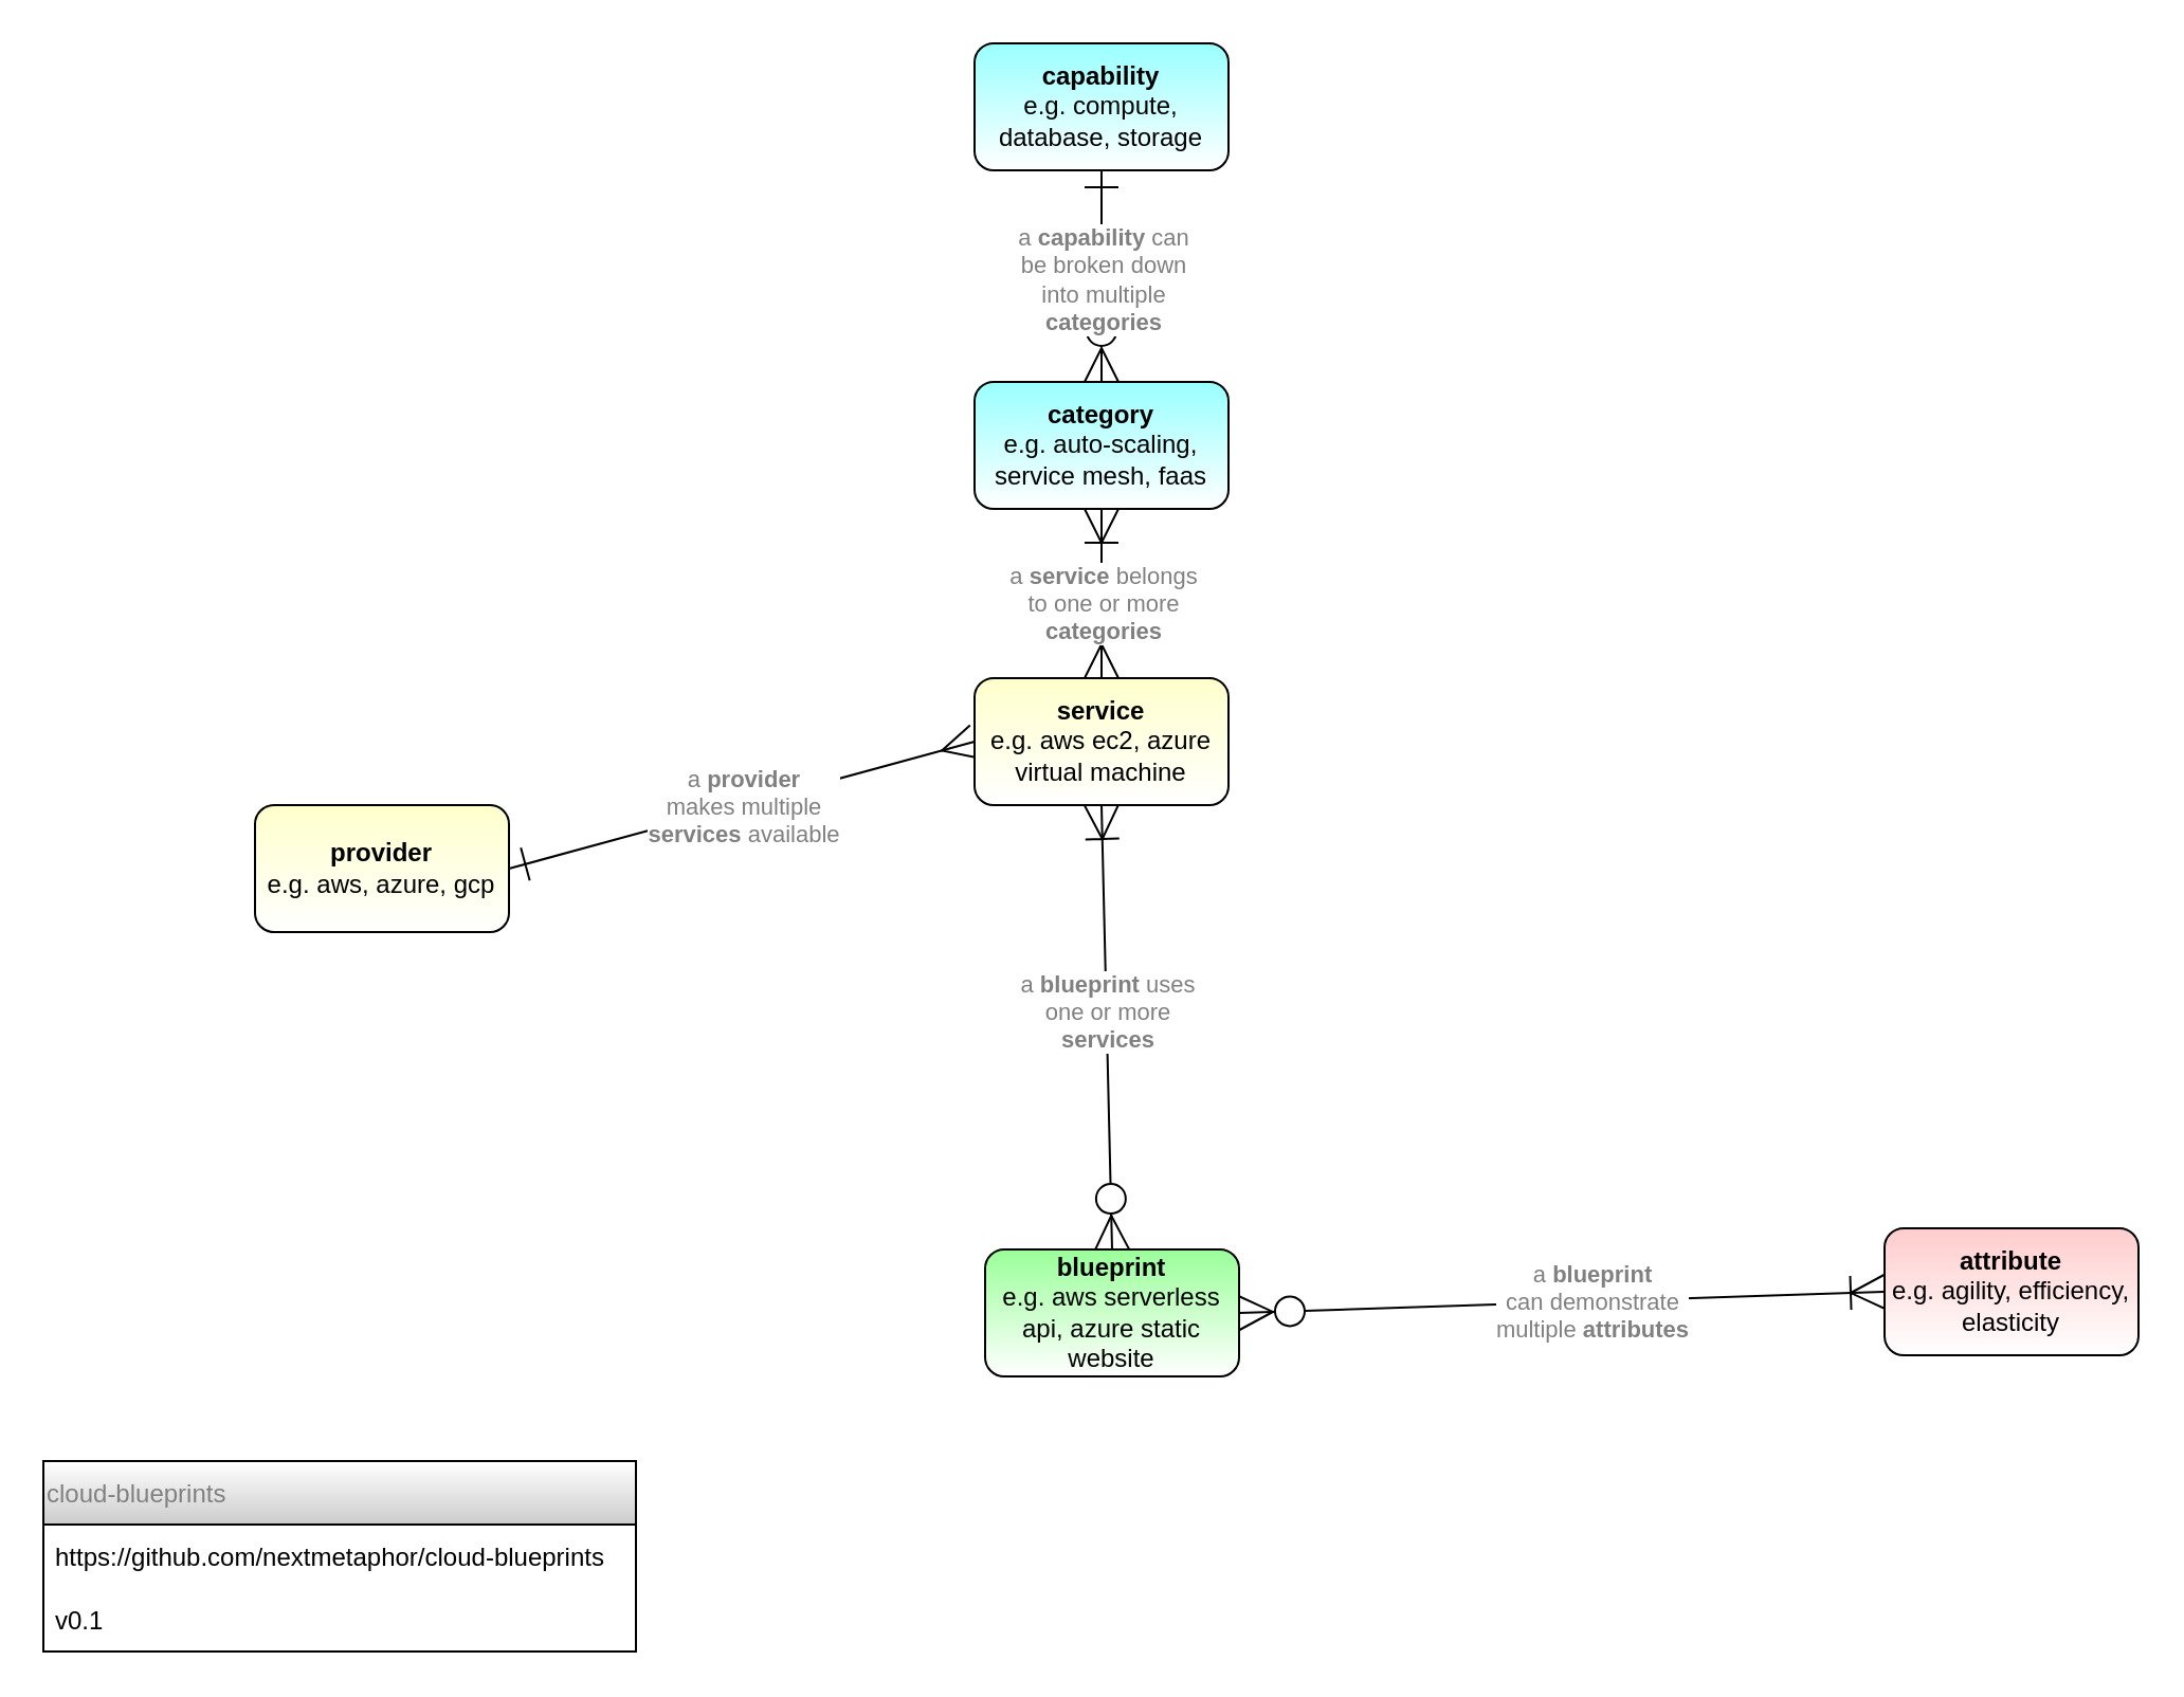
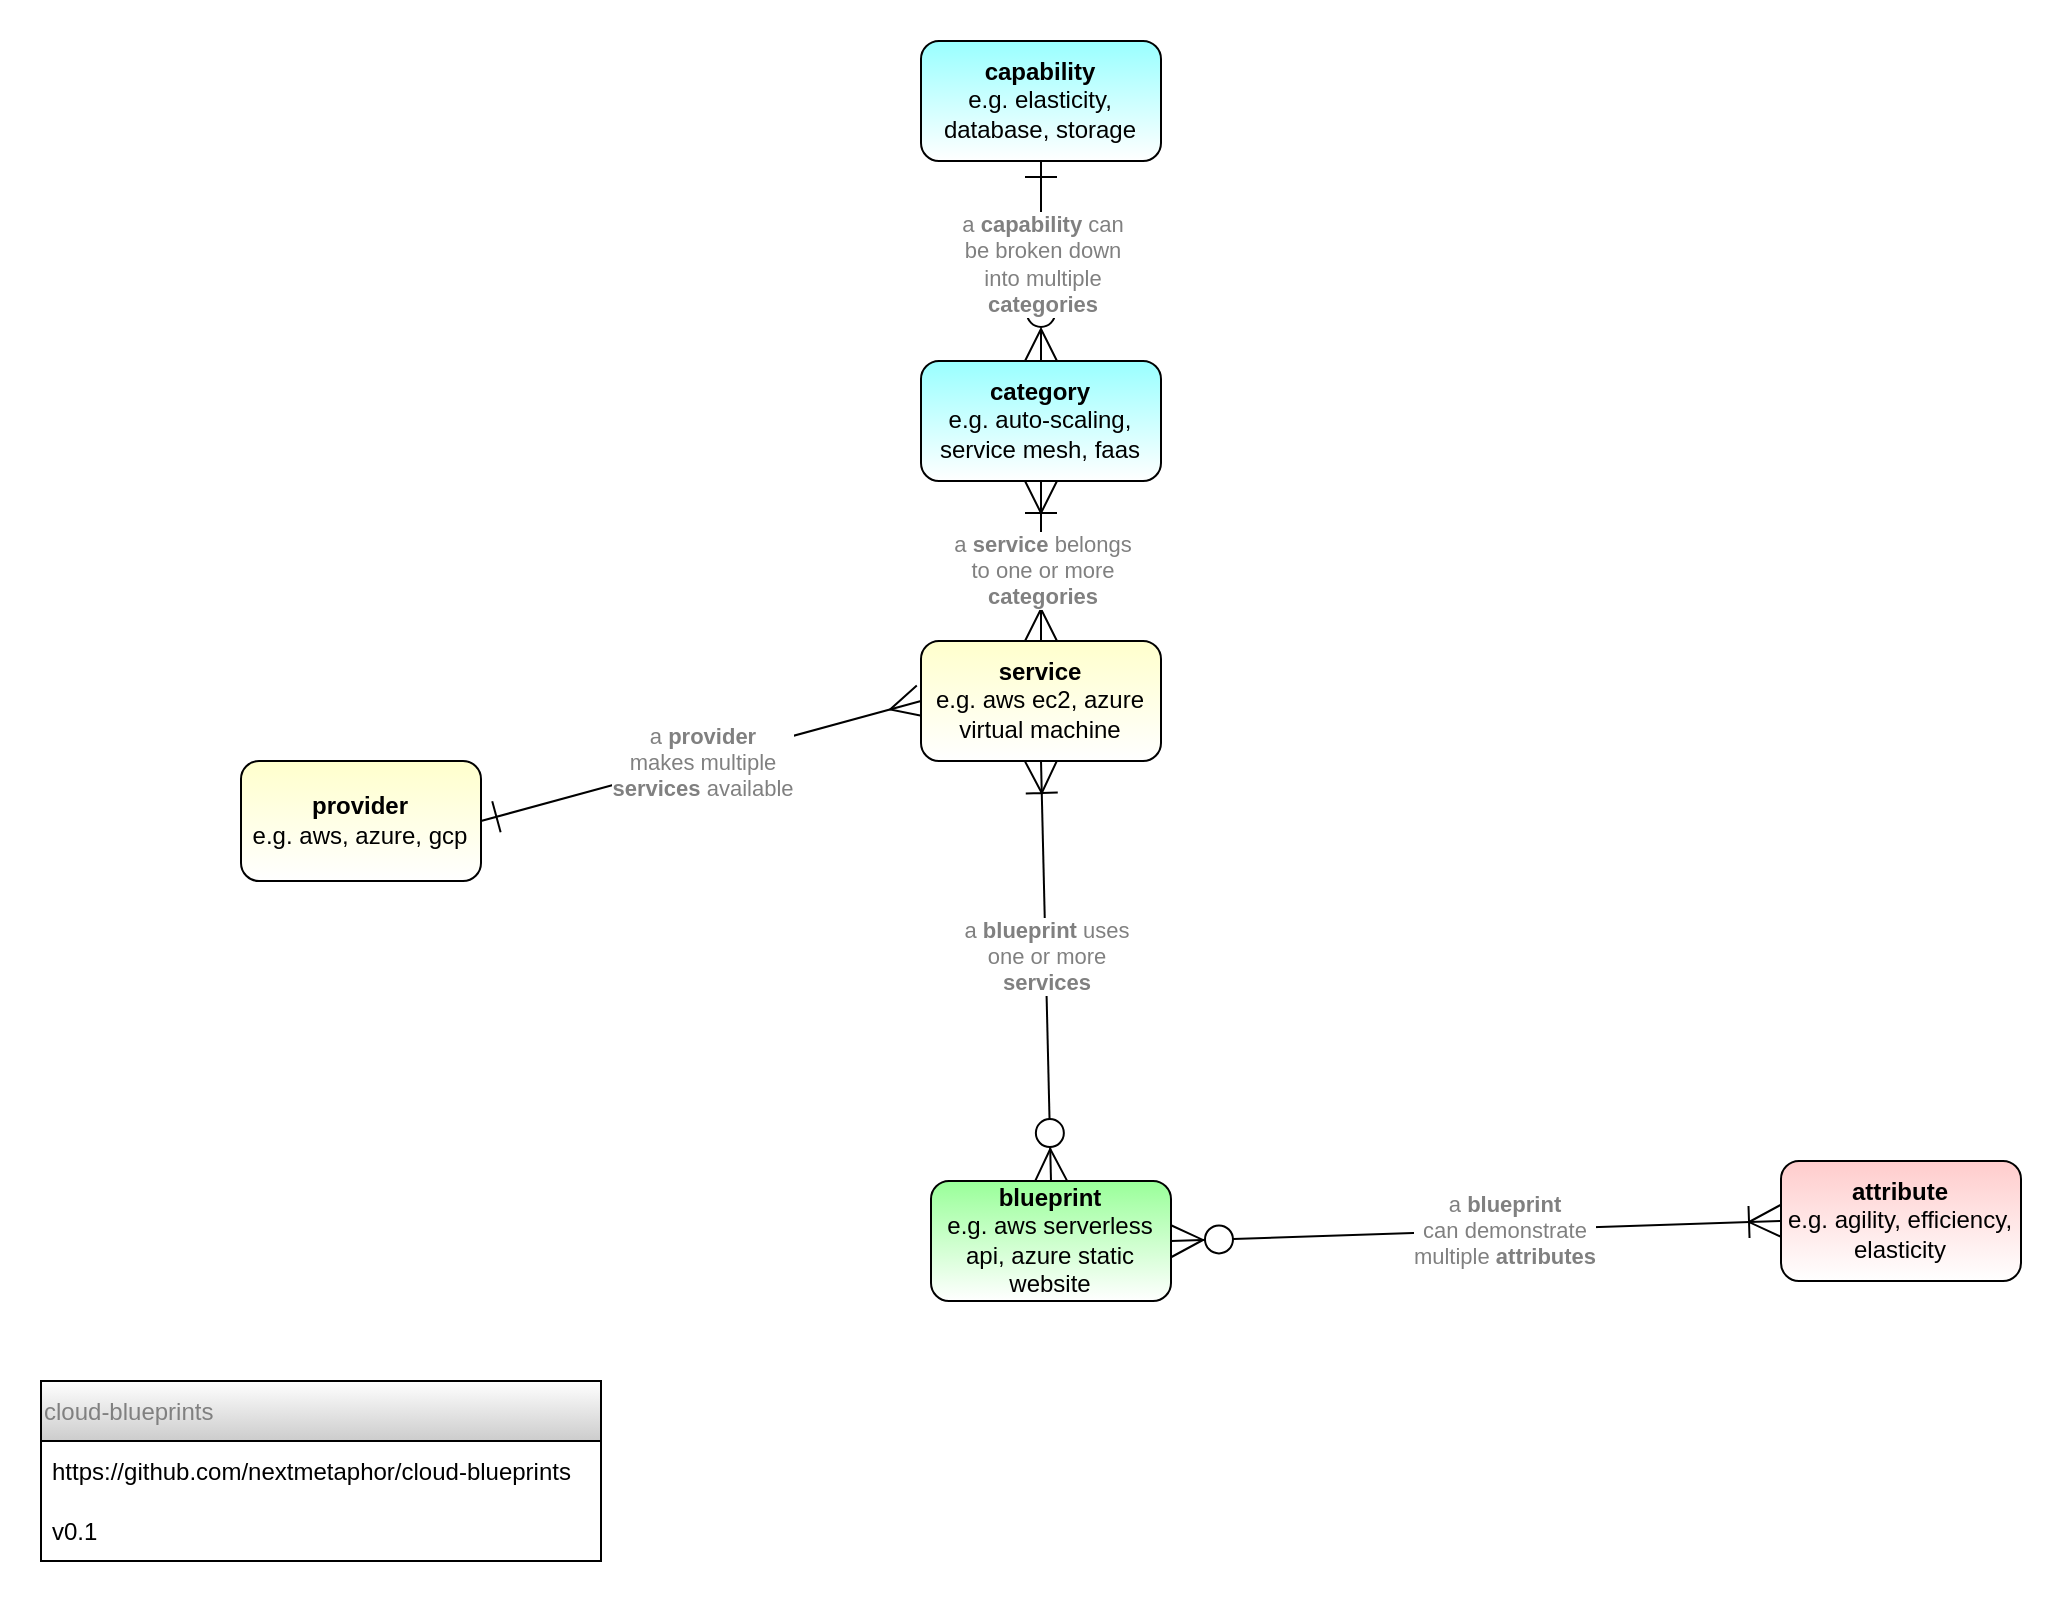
- <mxCell id="5" value="&lt;b&gt;capability&lt;/b&gt;&lt;br&gt;e.g. compute, database, storage" style="rounded=1;whiteSpace=wrap;html=1;hachureGap=4;pointerEvents=0;gradientDirection=north;gradientColor=#99FFFF;" vertex="1" parent="1"><mxGeometry x="460" y="20" width="120" height="60" as="geometry" /></mxCell>
+ <mxCell id="5" value="&lt;b&gt;capability&lt;/b&gt;&lt;br&gt;e.g. elasticity, database, storage" style="rounded=1;whiteSpace=wrap;html=1;hachureGap=4;pointerEvents=0;gradientDirection=north;gradientColor=#99FFFF;" vertex="1" parent="1"><mxGeometry x="460" y="20" width="120" height="60" as="geometry" /></mxCell>
